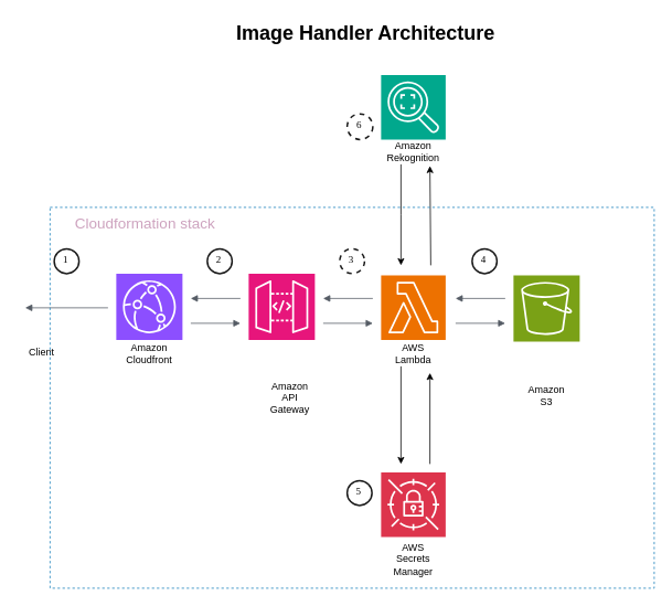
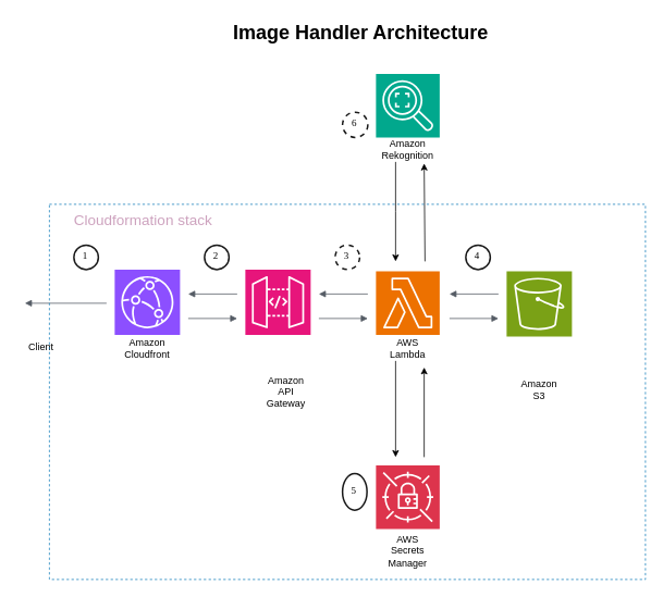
- <mxCell id="25" value="1" style="ellipse;whiteSpace=wrap;html=1;aspect=fixed;strokeWidth=2;fontFamily=Tahoma;spacingBottom=4;spacingRight=2;strokeColor=#1A1A1A;" parent="1" vertex="1"><mxGeometry x="65" y="300" width="30" height="30" as="geometry" /></mxCell>
+ <mxCell id="25" value="1" style="ellipse;whiteSpace=wrap;html=1;aspect=fixed;strokeWidth=2;fontFamily=Tahoma;spacingBottom=4;spacingRight=2;strokeColor=#1A1A1A;" parent="1" vertex="1"><mxGeometry x="90" y="300" width="30" height="30" as="geometry" /></mxCell>
- <mxCell id="29" value="5" style="ellipse;whiteSpace=wrap;html=1;aspect=fixed;strokeWidth=2;fontFamily=Tahoma;spacingBottom=4;spacingRight=2;strokeColor=#1A1A1A;" parent="1" vertex="1"><mxGeometry x="419" y="580" width="30" height="30" as="geometry" /></mxCell>
+ <mxCell id="29" value="5" style="ellipse;whiteSpace=wrap;html=1;aspect=fixed;strokeWidth=2;fontFamily=Tahoma;spacingBottom=4;spacingRight=2;strokeColor=#1A1A1A;" parent="1" vertex="1"><mxGeometry x="419" y="580" width="30" height="45" as="geometry" /></mxCell>
